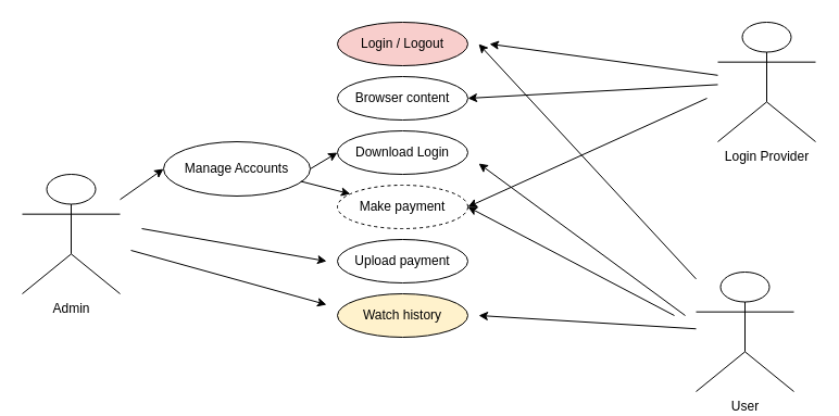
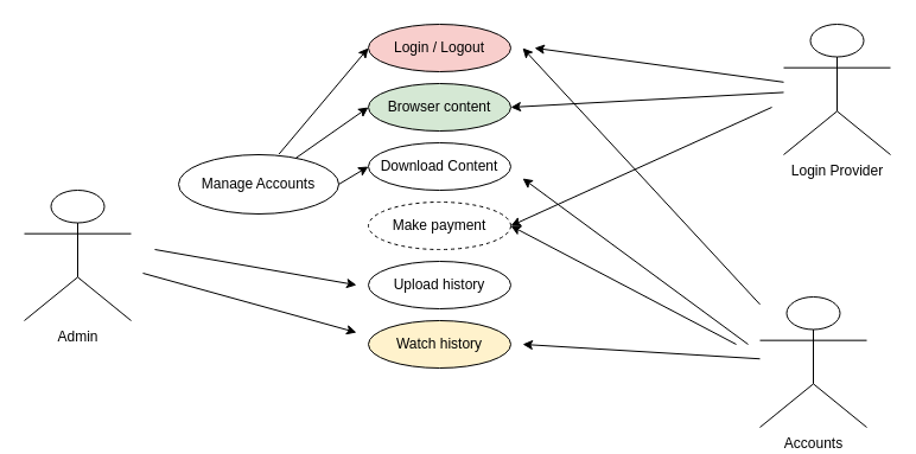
+ <mxCell id="22" value="" style="endArrow=classic;html=1;rounded=0;entryX=0;entryY=0.5;entryDx=0;entryDy=0;exitX=0.627;exitY=-0.01;exitDx=0;exitDy=0;exitPerimeter=0;" edge="1" parent="1" source="20" target="2"><mxGeometry width="50" height="50" relative="1" as="geometry"><mxPoint x="160" y="230" as="sourcePoint" /><mxPoint x="310" y="250" as="targetPoint" /></mxGeometry></mxCell>
- <mxCell id="5" value="Browser content" style="ellipse;whiteSpace=wrap;html=1;labelBackgroundColor=none;" vertex="1" parent="1"><mxGeometry x="310" y="70" width="120" height="40" as="geometry" /></mxCell>
+ <mxCell id="5" value="Browser content" style="ellipse;whiteSpace=wrap;html=1;labelBackgroundColor=none;fillColor=#d5e8d4;" vertex="1" parent="1"><mxGeometry x="310" y="70" width="120" height="40" as="geometry" /></mxCell>
+ <mxCell id="23" value="" style="endArrow=classic;html=1;rounded=0;entryX=0;entryY=0.5;entryDx=0;entryDy=0;" edge="1" parent="1" source="20" target="5"><mxGeometry width="50" height="50" relative="1" as="geometry"><mxPoint x="229" y="140" as="sourcePoint" /><mxPoint x="320" y="50" as="targetPoint" /></mxGeometry></mxCell>
- <mxCell id="6" value="Download Login" style="ellipse;whiteSpace=wrap;html=1;labelBackgroundColor=none;" vertex="1" parent="1"><mxGeometry x="310" y="120" width="120" height="40" as="geometry" /></mxCell>
+ <mxCell id="6" value="Download Content" style="ellipse;whiteSpace=wrap;html=1;labelBackgroundColor=none;" vertex="1" parent="1"><mxGeometry x="310" y="120" width="120" height="40" as="geometry" /></mxCell>
- <mxCell id="21" value="" style="endArrow=classic;html=1;rounded=0;entryX=0;entryY=0.5;entryDx=0;entryDy=0;" edge="1" parent="1" source="3" target="20"><mxGeometry width="50" height="50" relative="1" as="geometry"><mxPoint x="430" y="230" as="sourcePoint" /><mxPoint x="480" y="180" as="targetPoint" /></mxGeometry></mxCell>
- <mxCell id="25" value="" style="endArrow=classic;html=1;rounded=0;exitX=0.936;exitY=0.73;exitDx=0;exitDy=0;exitPerimeter=0;" edge="1" parent="1" source="20" target="7"><mxGeometry width="50" height="50" relative="1" as="geometry"><mxPoint x="270" y="165" as="sourcePoint" /><mxPoint x="320" y="150" as="targetPoint" /></mxGeometry></mxCell>
- <mxCell id="8" value="Upload payment" style="ellipse;whiteSpace=wrap;html=1;labelBackgroundColor=none;" vertex="1" parent="1"><mxGeometry x="310" y="220" width="120" height="40" as="geometry" /></mxCell>
+ <mxCell id="8" value="Upload history" style="ellipse;whiteSpace=wrap;html=1;labelBackgroundColor=none;" vertex="1" parent="1"><mxGeometry x="310" y="220" width="120" height="40" as="geometry" /></mxCell>
- <mxCell id="16" value="&lt;div&gt;&lt;div&gt;User&lt;/div&gt;&lt;/div&gt;" style="shape=umlActor;verticalLabelPosition=bottom;verticalAlign=top;html=1;outlineConnect=0;labelBackgroundColor=none;" vertex="1" parent="1"><mxGeometry x="640" y="250" width="90" height="110" as="geometry" /></mxCell>
+ <mxCell id="16" value="&lt;div&gt;&lt;div&gt;Accounts&lt;/div&gt;&lt;/div&gt;" style="shape=umlActor;verticalLabelPosition=bottom;verticalAlign=top;html=1;outlineConnect=0;labelBackgroundColor=none;" vertex="1" parent="1"><mxGeometry x="640" y="250" width="90" height="110" as="geometry" /></mxCell>
